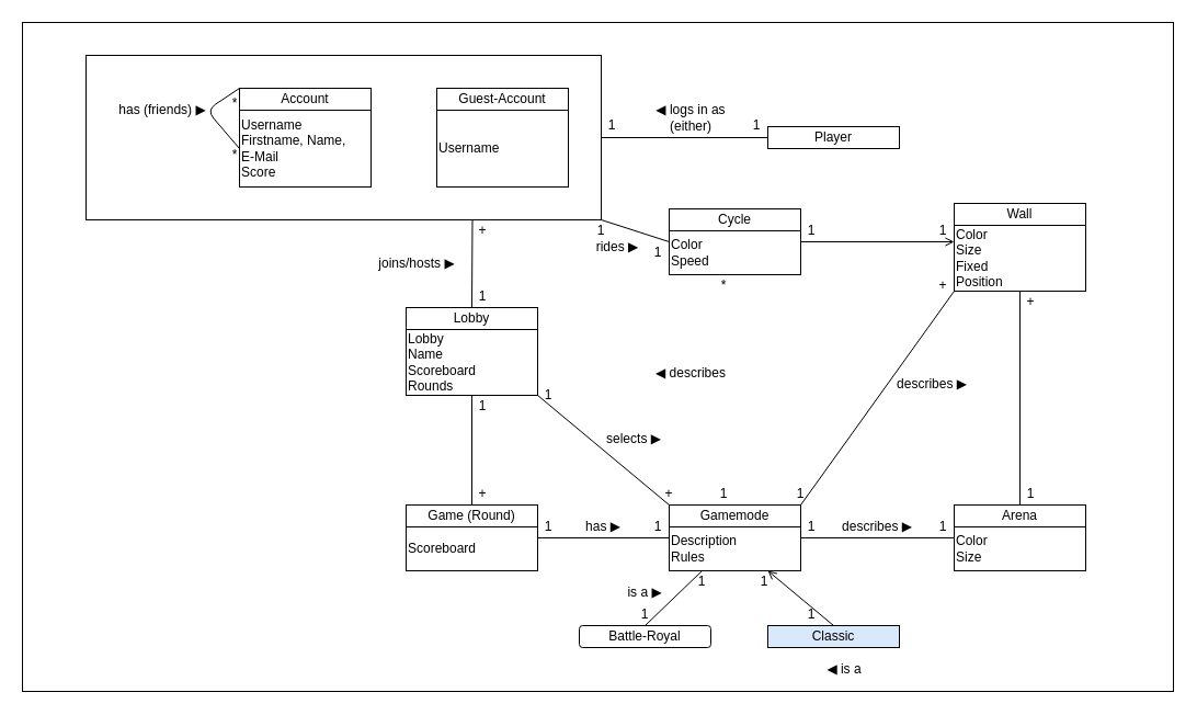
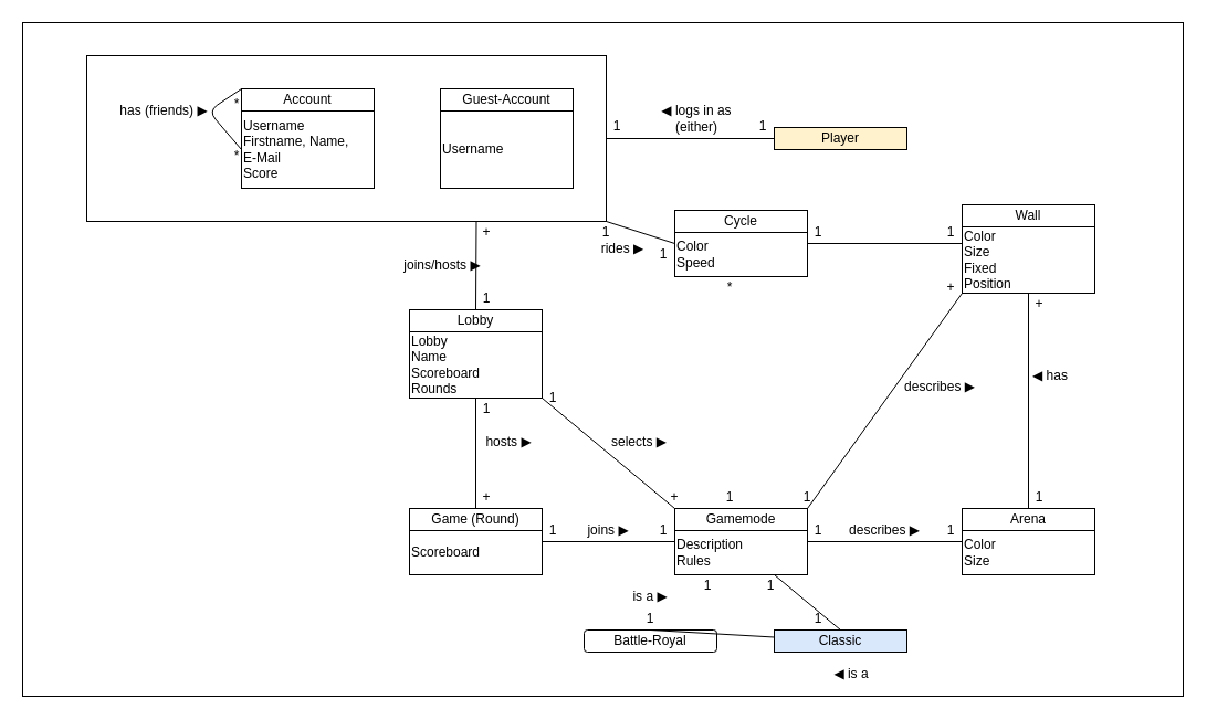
- <mxCell id="58" value="Player" style="rounded=0;whiteSpace=wrap;html=1;" vertex="1" parent="1"><mxGeometry x="700" y="115" width="120" height="20" as="geometry" /></mxCell>
+ <mxCell id="58" value="Player" style="rounded=0;whiteSpace=wrap;html=1;fillColor=#fff2cc;" vertex="1" parent="1"><mxGeometry x="700" y="115" width="120" height="20" as="geometry" /></mxCell>
- <mxCell id="42" value="" style="endArrow=open;html=1;exitX=1;exitY=0.25;exitDx=0;exitDy=0;entryX=0;entryY=0.25;entryDx=0;entryDy=0;" edge="1" parent="1" source="29" target="41"><mxGeometry width="50" height="50" relative="1" as="geometry"><mxPoint x="780" y="360" as="sourcePoint" /><mxPoint x="830" y="310" as="targetPoint" /></mxGeometry></mxCell>
+ <mxCell id="42" value="" style="endArrow=none;html=1;exitX=1;exitY=0.25;exitDx=0;exitDy=0;entryX=0;entryY=0.25;entryDx=0;entryDy=0;" edge="1" parent="1" source="29" target="41"><mxGeometry width="50" height="50" relative="1" as="geometry"><mxPoint x="780" y="360" as="sourcePoint" /><mxPoint x="830" y="310" as="targetPoint" /></mxGeometry></mxCell>
- <mxCell id="15" value="joins/hosts ▶" style="text;html=1;strokeColor=none;fillColor=none;align=center;verticalAlign=middle;whiteSpace=wrap;rounded=0;" vertex="1" parent="1"><mxGeometry x="340" y="230" width="80" height="20" as="geometry" /></mxCell>
+ <mxCell id="15" value="joins/hosts ▶" style="text;html=1;strokeColor=none;fillColor=none;align=center;verticalAlign=middle;whiteSpace=wrap;rounded=0;" vertex="1" parent="1"><mxGeometry x="360" y="230" width="80" height="20" as="geometry" /></mxCell>
- <mxCell id="55" value="◀ describes" style="text;html=1;strokeColor=none;fillColor=none;align=center;verticalAlign=middle;whiteSpace=wrap;rounded=0;" vertex="1" parent="1"><mxGeometry x="590" y="330" width="80" height="20" as="geometry" /></mxCell>
+ <mxCell id="48" value="◀ has" style="text;html=1;strokeColor=none;fillColor=none;align=center;verticalAlign=middle;whiteSpace=wrap;rounded=0;" vertex="1" parent="1"><mxGeometry x="910" y="330" width="80" height="20" as="geometry" /></mxCell>
+ <mxCell id="19" value="hosts ▶" style="text;html=1;strokeColor=none;fillColor=none;align=center;verticalAlign=middle;whiteSpace=wrap;rounded=0;" vertex="1" parent="1"><mxGeometry x="430" y="390" width="60" height="20" as="geometry" /></mxCell>
- <mxCell id="23" value="has ▶" style="text;html=1;strokeColor=none;fillColor=none;align=center;verticalAlign=middle;whiteSpace=wrap;rounded=0;" vertex="1" parent="1"><mxGeometry x="520" y="470" width="60" height="20" as="geometry" /></mxCell>
+ <mxCell id="23" value="joins ▶" style="text;html=1;strokeColor=none;fillColor=none;align=center;verticalAlign=middle;whiteSpace=wrap;rounded=0;" vertex="1" parent="1"><mxGeometry x="520" y="470" width="60" height="20" as="geometry" /></mxCell>
- <mxCell id="75" value="" style="endArrow=open;html=1;entryX=0.75;entryY=1;entryDx=0;entryDy=0;exitX=0.5;exitY=0;exitDx=0;exitDy=0;" edge="1" parent="1" source="72" target="31"><mxGeometry width="50" height="50" relative="1" as="geometry"><mxPoint x="750" y="560" as="sourcePoint" /><mxPoint x="810" y="540" as="targetPoint" /></mxGeometry></mxCell>
+ <mxCell id="75" value="" style="endArrow=none;html=1;entryX=0.75;entryY=1;entryDx=0;entryDy=0;exitX=0.5;exitY=0;exitDx=0;exitDy=0;" edge="1" parent="1" source="72" target="31"><mxGeometry width="50" height="50" relative="1" as="geometry"><mxPoint x="750" y="560" as="sourcePoint" /><mxPoint x="810" y="540" as="targetPoint" /></mxGeometry></mxCell>
- <mxCell id="74" value="" style="endArrow=none;html=1;entryX=0.25;entryY=1;entryDx=0;entryDy=0;exitX=0.5;exitY=0;exitDx=0;exitDy=0;" edge="1" parent="1" source="73" target="31"><mxGeometry width="50" height="50" relative="1" as="geometry"><mxPoint x="580" y="580" as="sourcePoint" /><mxPoint x="630" y="530" as="targetPoint" /></mxGeometry></mxCell>
+ <mxCell id="74" value="" style="endArrow=none;html=1;exitX=0.5;exitY=0;exitDx=0;exitDy=0;" edge="1" parent="1" source="73" target="72"><mxGeometry width="50" height="50" relative="1" as="geometry"><mxPoint x="580" y="580" as="sourcePoint" /><mxPoint x="630" y="530" as="targetPoint" /></mxGeometry></mxCell>
